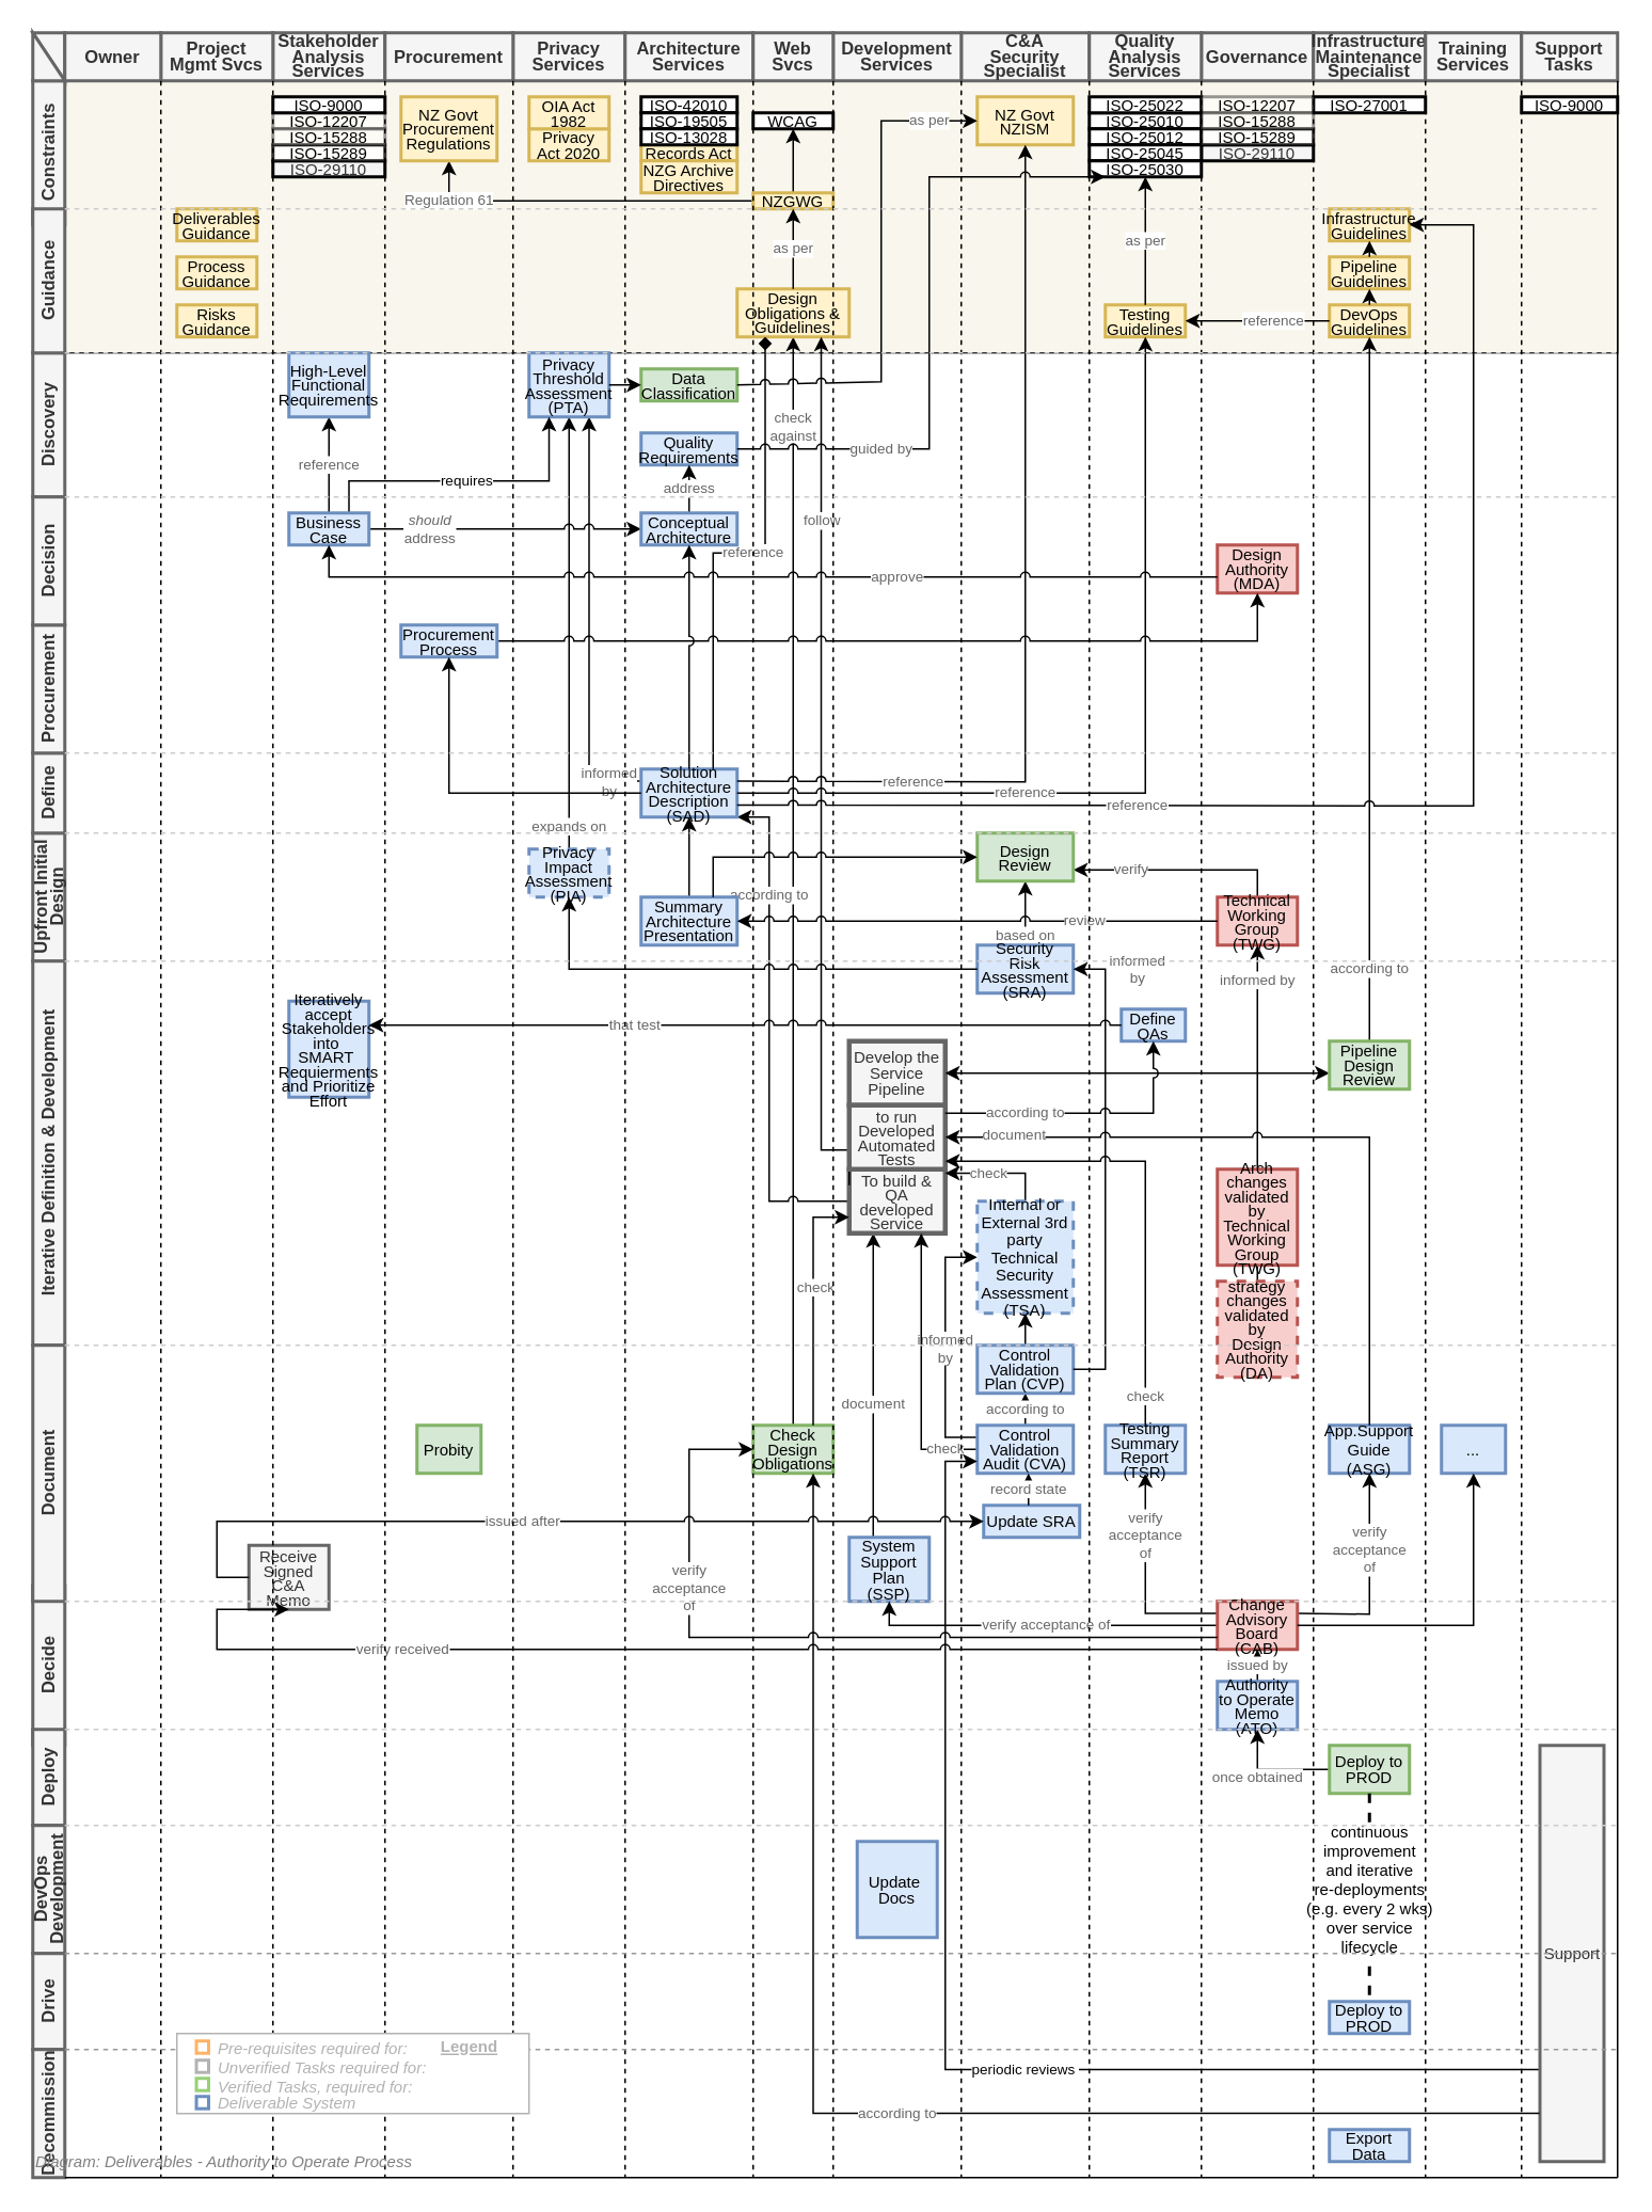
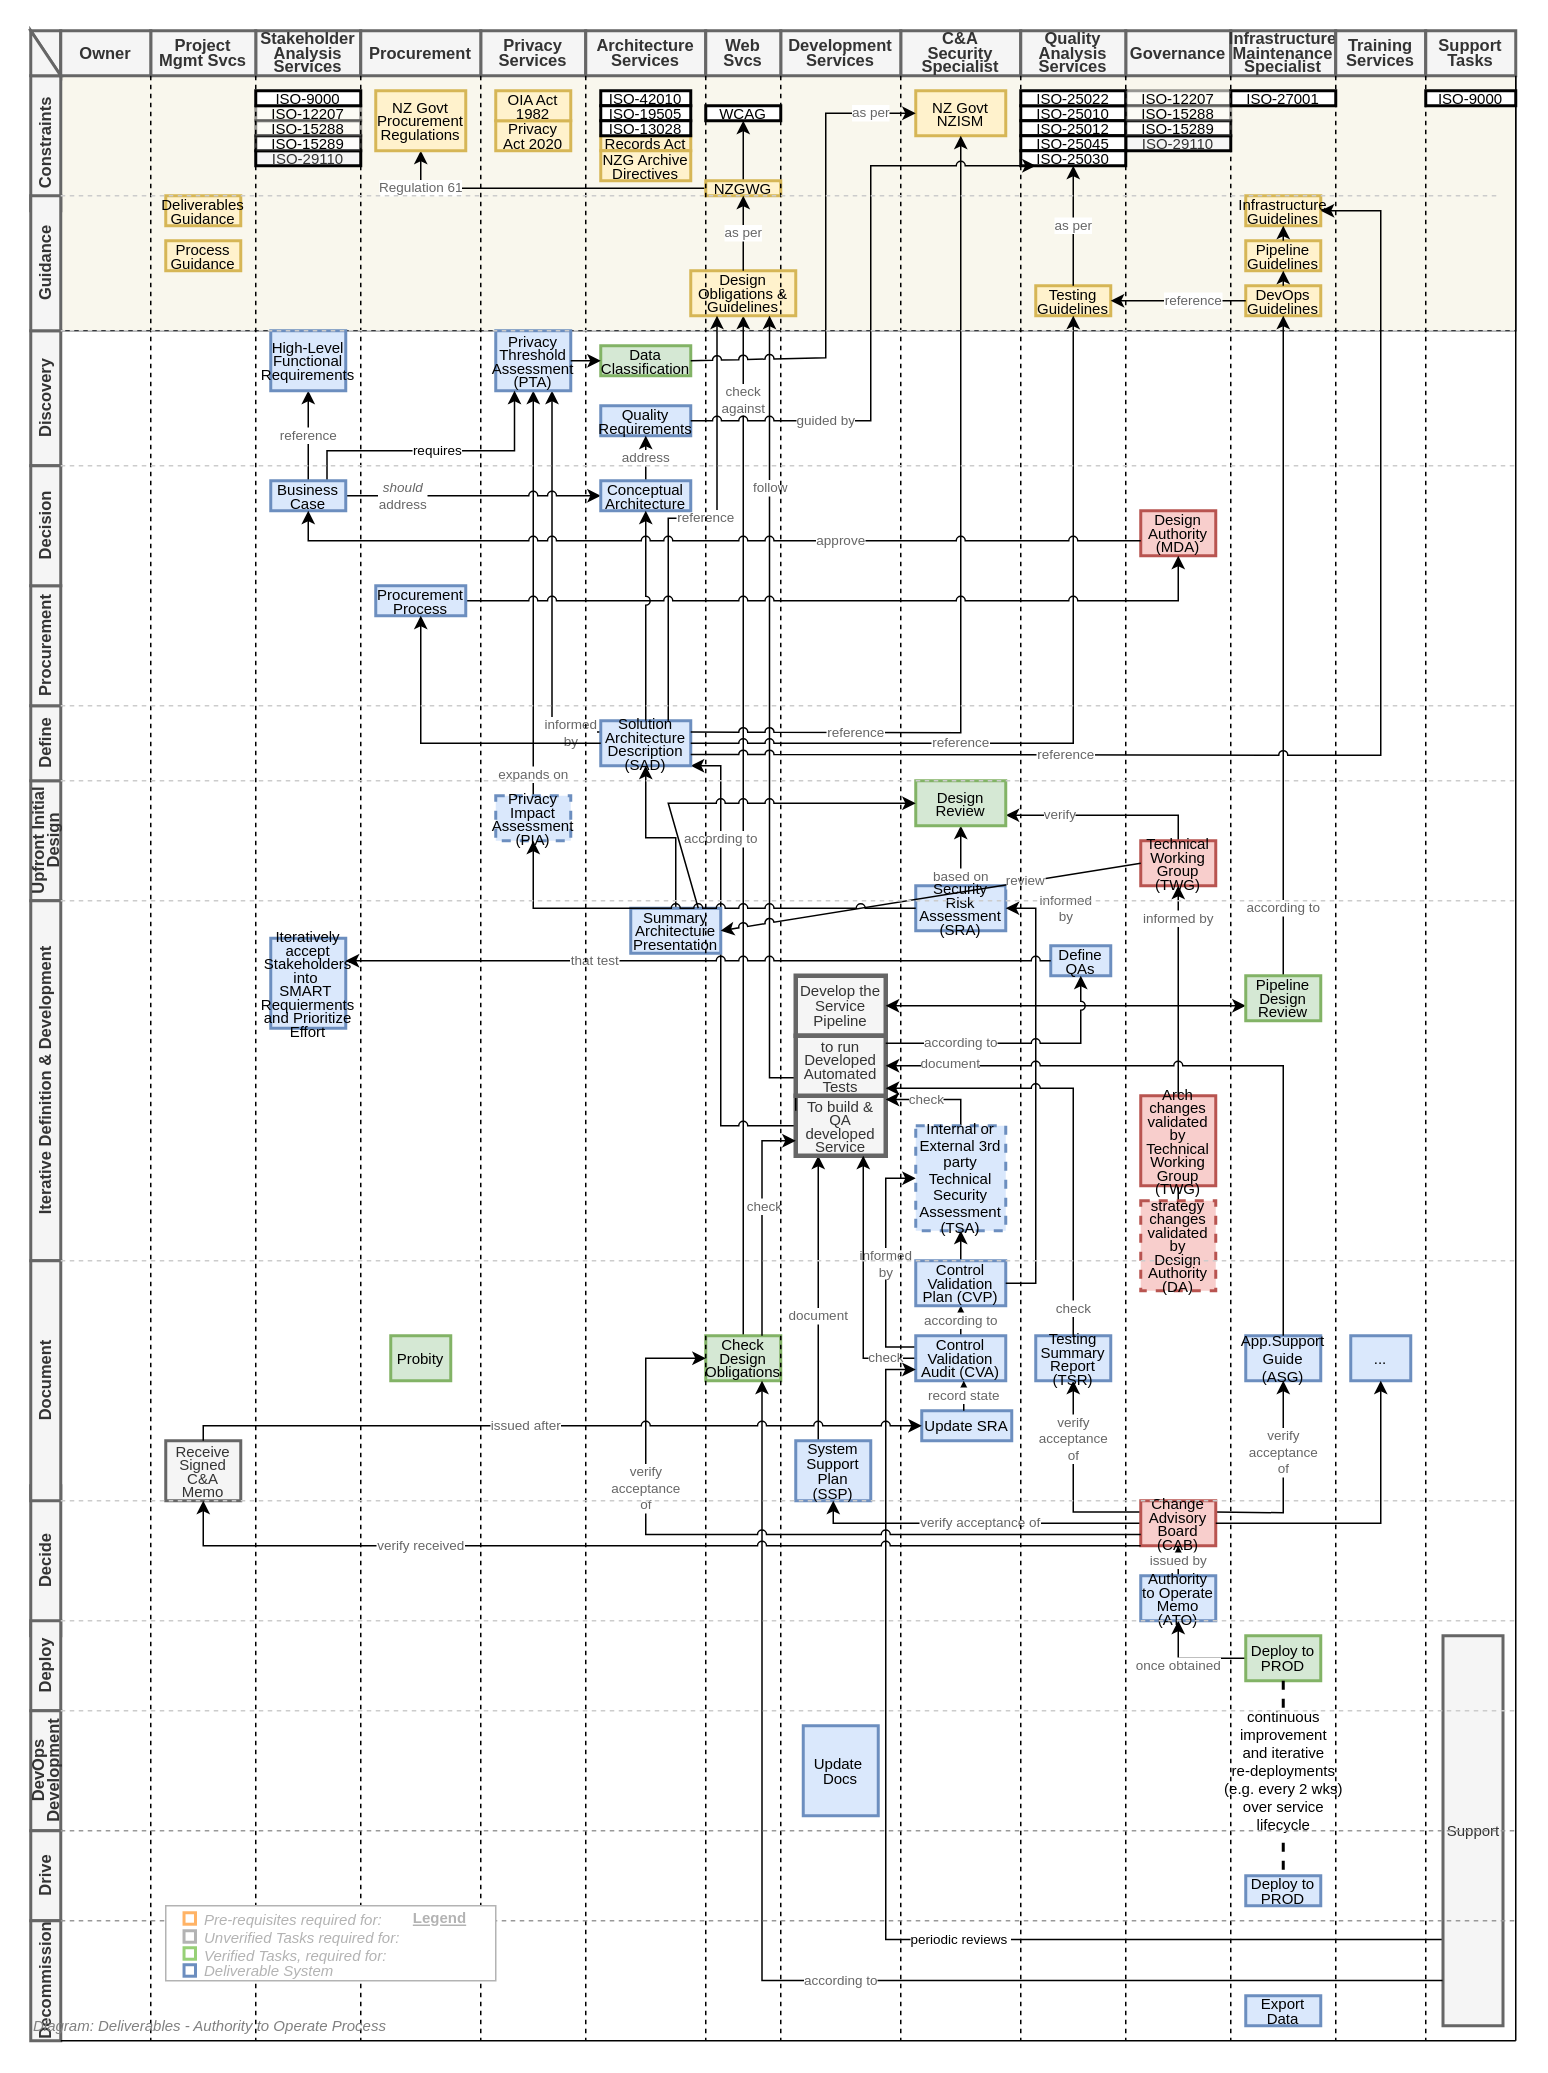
- <mxCell id="139" value="&lt;p style=&quot;line-height: 90% ; font-size: 10px&quot;&gt;Risks Guidance&lt;/p&gt;" style="rounded=0;whiteSpace=wrap;html=1;fontSize=10;align=center;fontStyle=0;strokeWidth=2;fillColor=#fff2cc;strokeColor=#d6b656;" vertex="1" parent="3"><mxGeometry x="110" y="190" width="50" height="20" as="geometry" /></mxCell>
- <mxCell id="72" value="reference" style="edgeStyle=elbowEdgeStyle;rounded=0;jumpStyle=arc;orthogonalLoop=1;jettySize=auto;elbow=vertical;html=1;entryX=0.25;entryY=1;entryDx=0;entryDy=0;fontSize=9;fontColor=#666666;exitX=0.75;exitY=0;exitDx=0;exitDy=0;endArrow=diamond;" edge="1" parent="3" source="17" target="42"><mxGeometry x="0.058" relative="1" as="geometry"><Array as="points" /><mxPoint as="offset" /></mxGeometry></mxCell>
+ <mxCell id="72" value="reference" style="edgeStyle=elbowEdgeStyle;rounded=0;jumpStyle=arc;orthogonalLoop=1;jettySize=auto;elbow=vertical;html=1;entryX=0.25;entryY=1;entryDx=0;entryDy=0;fontSize=9;fontColor=#666666;exitX=0.75;exitY=0;exitDx=0;exitDy=0;" edge="1" parent="3" source="17" target="42"><mxGeometry x="0.058" relative="1" as="geometry"><Array as="points" /><mxPoint as="offset" /></mxGeometry></mxCell>
- <mxCell id="65" value="&lt;p style=&quot;line-height: 90%; font-size: 10px;&quot;&gt;Summary&lt;br style=&quot;font-size: 10px;&quot;&gt;Architecture&lt;br style=&quot;font-size: 10px;&quot;&gt;Presentation&lt;/p&gt;" style="rounded=0;whiteSpace=wrap;html=1;fontSize=10;align=center;strokeColor=#6c8ebf;fontStyle=0;fillColor=#dae8fc;strokeWidth=2;" vertex="1" parent="3"><mxGeometry x="400" y="560" width="60" height="30" as="geometry" /></mxCell>
+ <mxCell id="65" value="&lt;p style=&quot;line-height: 90%; font-size: 10px;&quot;&gt;Summary&lt;br style=&quot;font-size: 10px;&quot;&gt;Architecture&lt;br style=&quot;font-size: 10px;&quot;&gt;Presentation&lt;/p&gt;" style="rounded=0;whiteSpace=wrap;html=1;fontSize=10;align=center;strokeColor=#6c8ebf;fontStyle=0;fillColor=#dae8fc;strokeWidth=2;" vertex="1" parent="3"><mxGeometry x="420" y="605" width="60" height="30" as="geometry" /></mxCell>
- <mxCell id="13" value="&lt;p style=&quot;line-height: 90%; font-size: 10px;&quot;&gt;Receive Signed C&amp;amp;A Memo&lt;/p&gt;" style="rounded=0;whiteSpace=wrap;html=1;fontSize=10;align=center;strokeColor=#666666;fontStyle=0;fillColor=#f5f5f5;strokeWidth=2;fontColor=#333333;" vertex="1" parent="3"><mxGeometry x="155" y="965" width="50" height="40" as="geometry" /></mxCell>
+ <mxCell id="13" value="&lt;p style=&quot;line-height: 90%; font-size: 10px;&quot;&gt;Receive Signed C&amp;amp;A Memo&lt;/p&gt;" style="rounded=0;whiteSpace=wrap;html=1;fontSize=10;align=center;strokeColor=#666666;fontStyle=0;fillColor=#f5f5f5;strokeWidth=2;fontColor=#333333;" vertex="1" parent="3"><mxGeometry x="110" y="960" width="50" height="40" as="geometry" /></mxCell>
